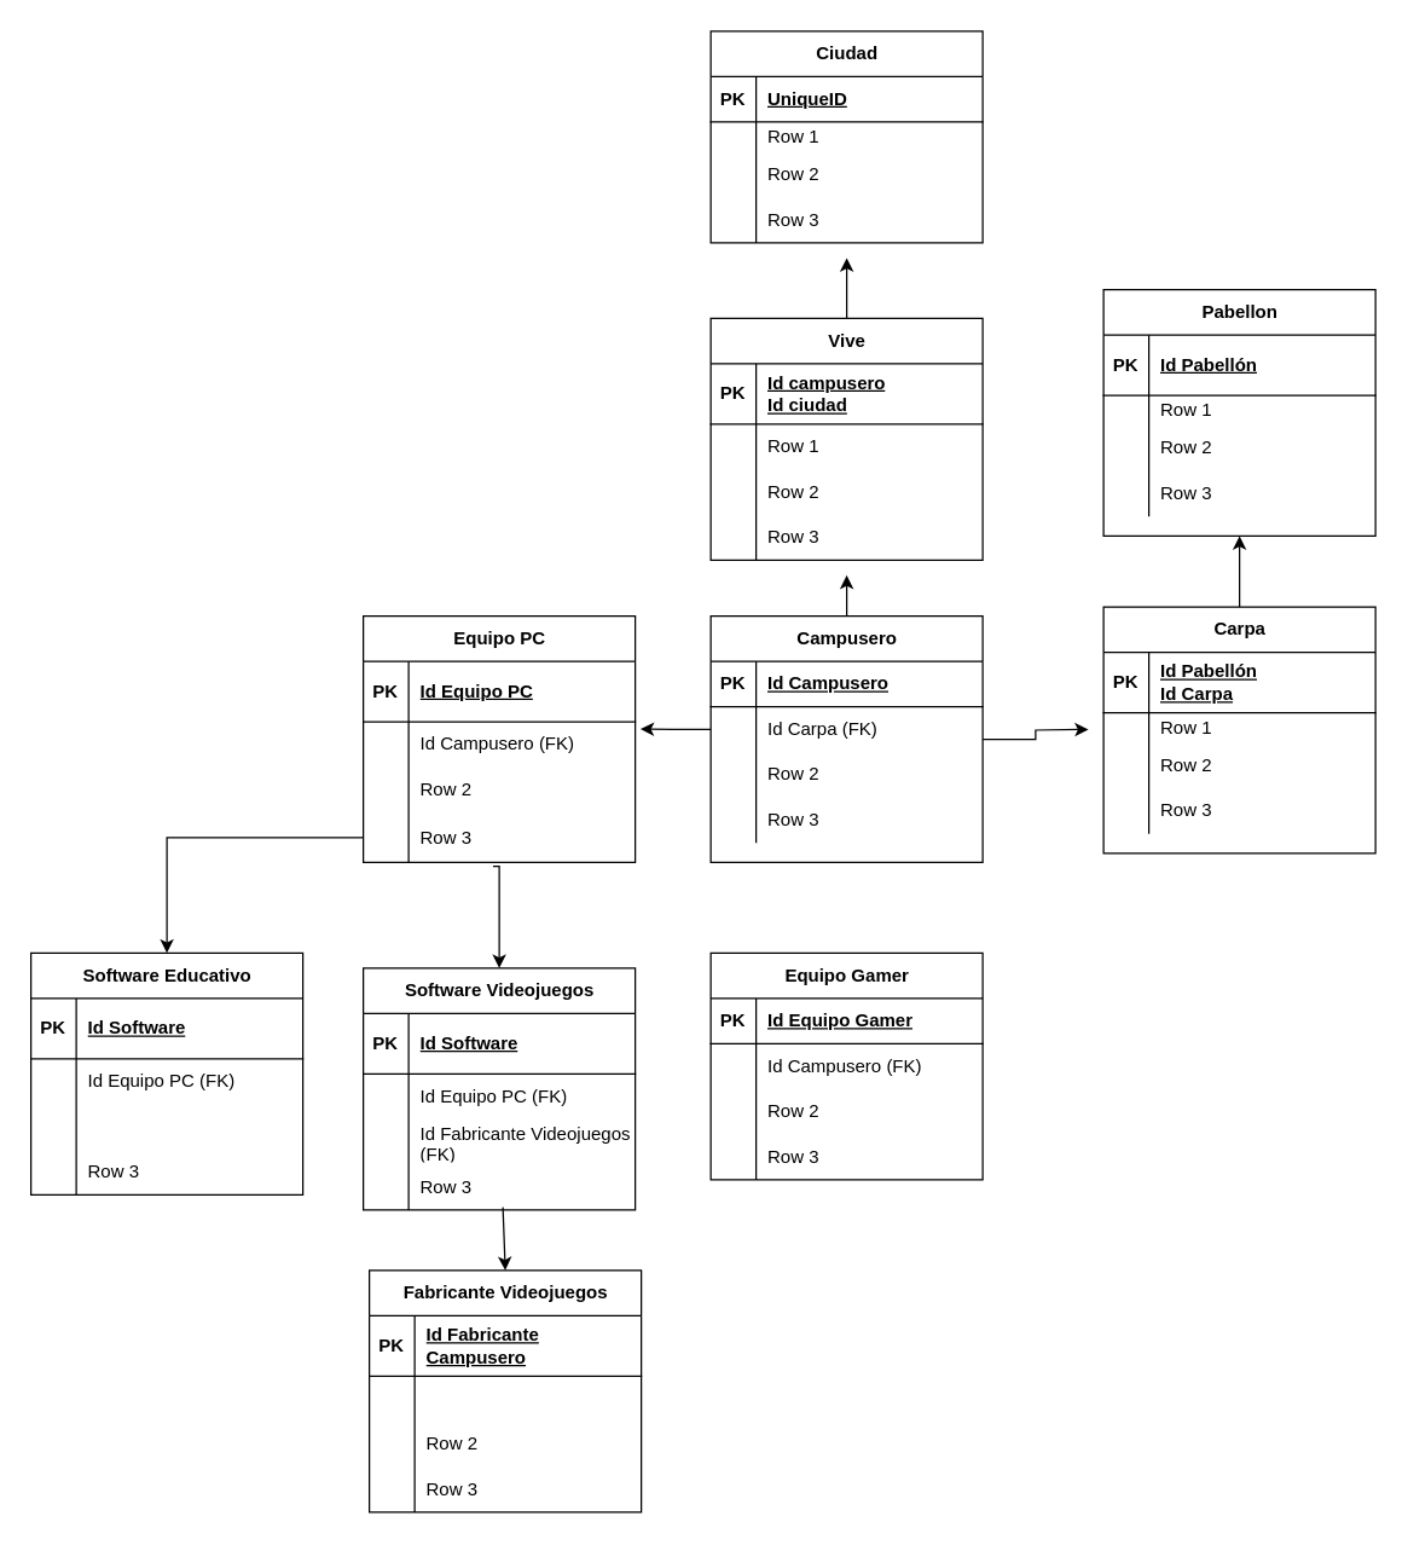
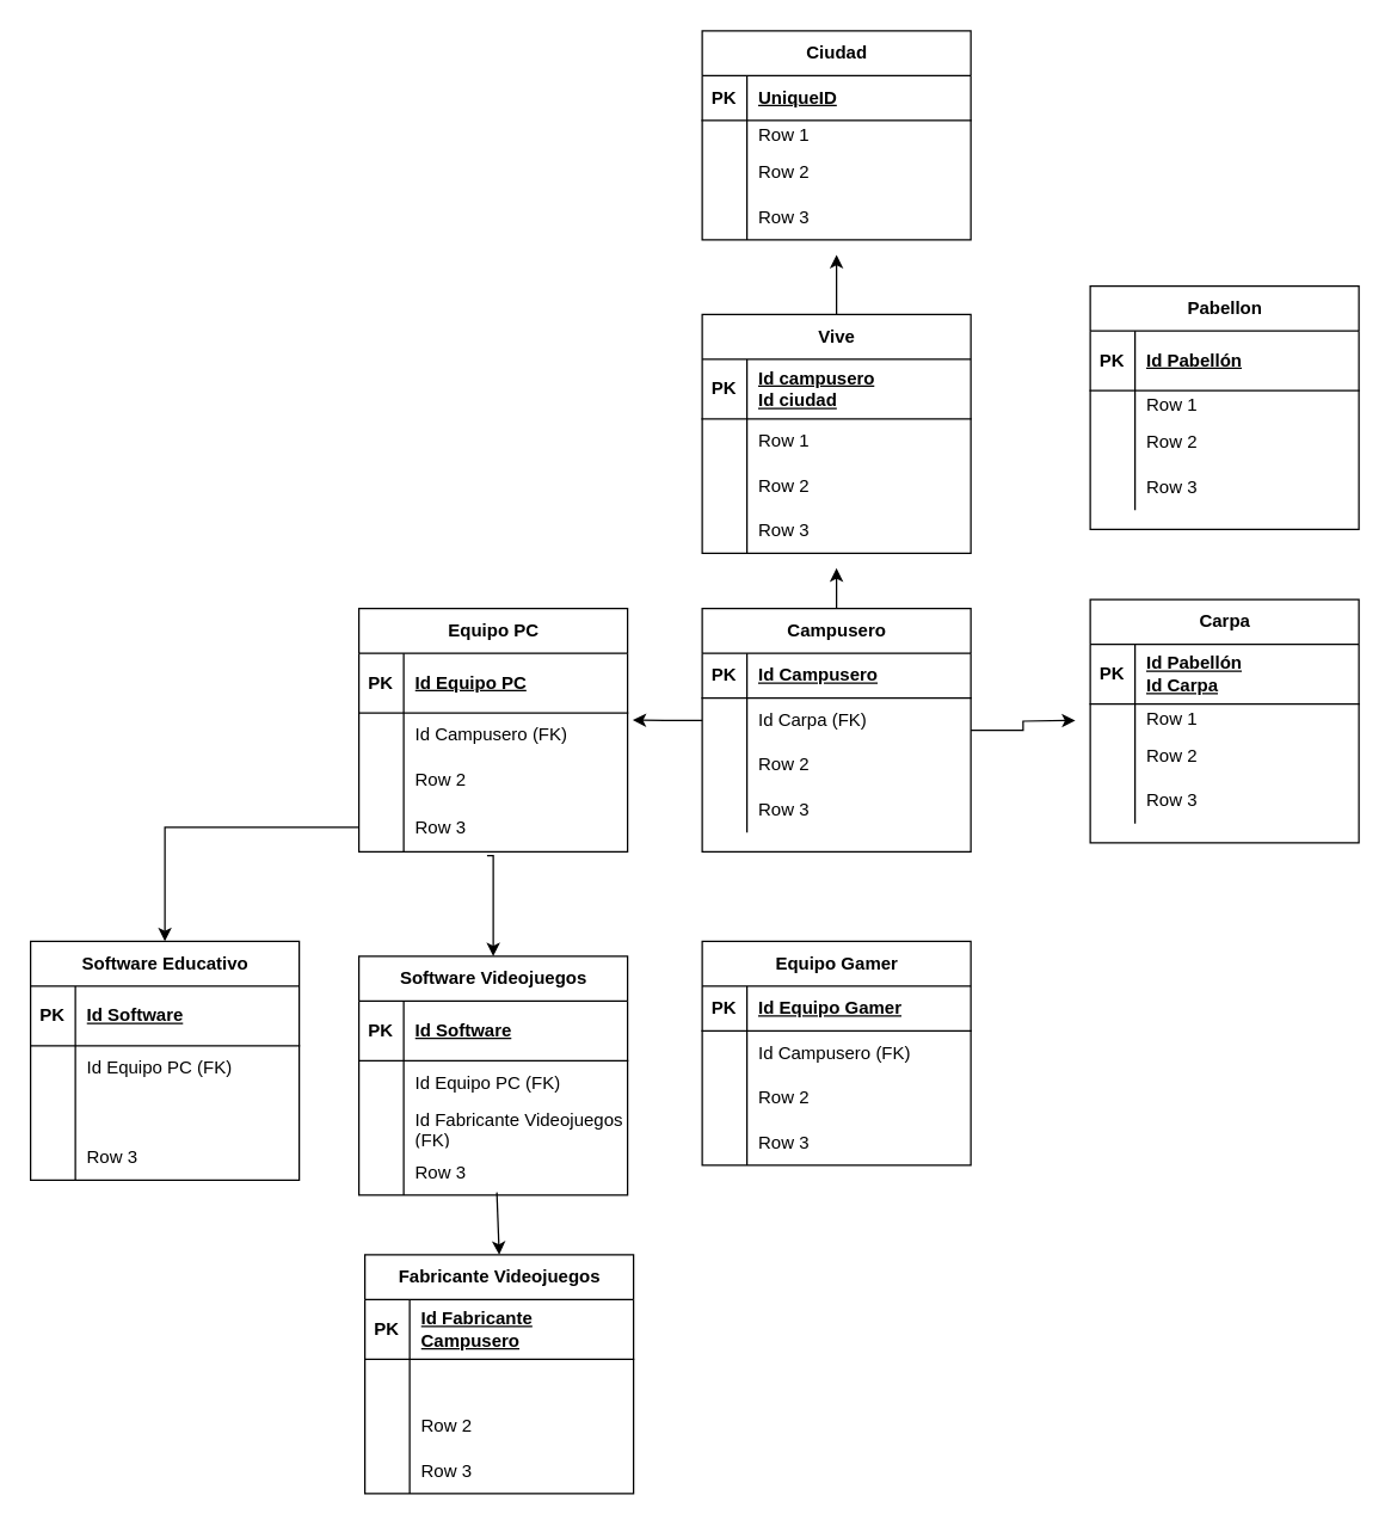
- <mxCell id="43" style="edgeStyle=orthogonalEdgeStyle;rounded=0;orthogonalLoop=1;jettySize=auto;html=1;exitX=0.5;exitY=0;exitDx=0;exitDy=0;entryX=0.5;entryY=1;entryDx=0;entryDy=0;" edge="1" parent="1" source="44" target="58"><mxGeometry relative="1" as="geometry" /></mxCell>
